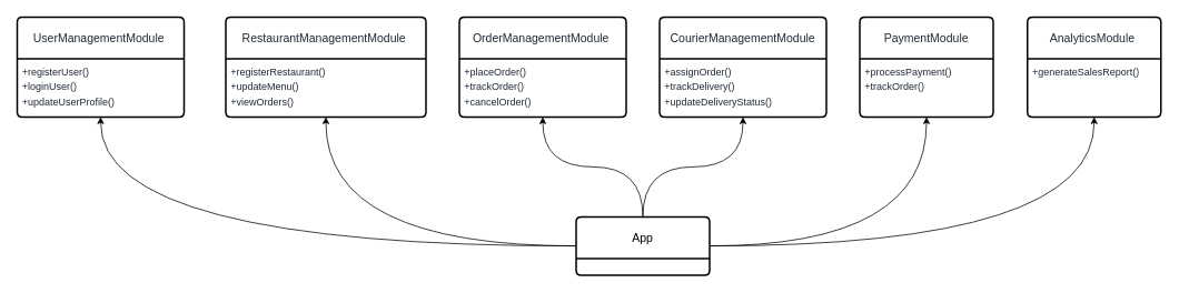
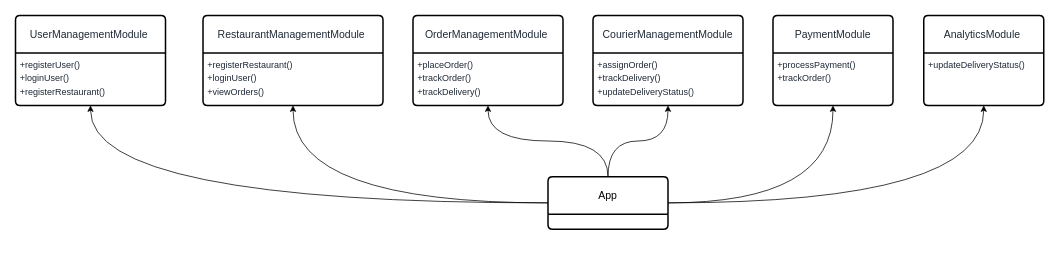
- <mxCell id="13" value="&lt;pre style=&quot;box-sizing: border-box; border: none; margin-top: var(--spacing-sm); margin-bottom: var(--spacing-sm); position: relative; background: var(--code-background-fill); font-family: var(--font-mono); font-size: var(--text-sm); word-break: normal; overflow-wrap: normal; line-height: 1.5; tab-size: 2; hyphens: none; overflow: auto; box-shadow: none; padding: var(--spacing-lg) var(--spacing-xl); text-shadow: none; border-radius: var(--radius-sm); color: rgb(31, 41, 55);&quot;&gt;&lt;code style=&quot;box-sizing: border-box; border-width: 0px; border-style: solid; background: none; font-family: var(--font-mono); font-size: var(--text-sm); word-spacing: normal; word-break: normal; overflow-wrap: normal; line-height: 1.5; tab-size: 2; hyphens: none;&quot; class=&quot;language-mermaid&quot;&gt;+generateSalesReport()&lt;br&gt;&lt;/code&gt;&lt;/pre&gt;" style="align=left;strokeColor=none;fillColor=none;spacingLeft=4;fontSize=12;verticalAlign=top;resizable=0;rotatable=0;part=1;html=1;" vertex="1" parent="12"><mxGeometry y="50" width="160" height="70" as="geometry" /></mxCell>
+ <mxCell id="13" value="&lt;pre style=&quot;box-sizing: border-box; border: none; margin-top: var(--spacing-sm); margin-bottom: var(--spacing-sm); position: relative; background: var(--code-background-fill); font-family: var(--font-mono); font-size: var(--text-sm); word-break: normal; overflow-wrap: normal; line-height: 1.5; tab-size: 2; hyphens: none; overflow: auto; box-shadow: none; padding: var(--spacing-lg) var(--spacing-xl); text-shadow: none; border-radius: var(--radius-sm); color: rgb(31, 41, 55);&quot;&gt;&lt;code style=&quot;box-sizing: border-box; border-width: 0px; border-style: solid; background: none; font-family: var(--font-mono); font-size: var(--text-sm); word-spacing: normal; word-break: normal; overflow-wrap: normal; line-height: 1.5; tab-size: 2; hyphens: none;&quot; class=&quot;language-mermaid&quot;&gt;+updateDeliveryStatus()&lt;br&gt;&lt;/code&gt;&lt;/pre&gt;" style="align=left;strokeColor=none;fillColor=none;spacingLeft=4;fontSize=12;verticalAlign=top;resizable=0;rotatable=0;part=1;html=1;" vertex="1" parent="12"><mxGeometry y="50" width="160" height="70" as="geometry" /></mxCell>
- <mxCell id="3" value="&lt;pre style=&quot;box-sizing: border-box; border: none; margin-top: var(--spacing-sm); margin-bottom: var(--spacing-sm); position: relative; background: var(--code-background-fill); font-family: var(--font-mono); font-size: var(--text-sm); word-break: normal; overflow-wrap: normal; line-height: 1.5; tab-size: 2; hyphens: none; overflow: auto; box-shadow: none; padding: var(--spacing-lg) var(--spacing-xl); text-shadow: none; border-radius: var(--radius-sm); color: rgb(31, 41, 55);&quot;&gt;&lt;code style=&quot;box-sizing: border-box; border-width: 0px; border-style: solid; background: none; font-family: var(--font-mono); font-size: var(--text-sm); word-spacing: normal; word-break: normal; overflow-wrap: normal; line-height: 1.5; tab-size: 2; hyphens: none;&quot; class=&quot;language-mermaid&quot;&gt;+registerUser()&lt;br/&gt;+loginUser()&lt;br/&gt;+updateUserProfile()&lt;/code&gt;&lt;/pre&gt;" style="align=left;strokeColor=none;fillColor=none;spacingLeft=4;fontSize=12;verticalAlign=top;resizable=0;rotatable=0;part=1;html=1;" vertex="1" parent="2"><mxGeometry y="50" width="200" height="70" as="geometry" /></mxCell>
+ <mxCell id="3" value="&lt;pre style=&quot;box-sizing: border-box; border: none; margin-top: var(--spacing-sm); margin-bottom: var(--spacing-sm); position: relative; background: var(--code-background-fill); font-family: var(--font-mono); font-size: var(--text-sm); word-break: normal; overflow-wrap: normal; line-height: 1.5; tab-size: 2; hyphens: none; overflow: auto; box-shadow: none; padding: var(--spacing-lg) var(--spacing-xl); text-shadow: none; border-radius: var(--radius-sm); color: rgb(31, 41, 55);&quot;&gt;&lt;code style=&quot;box-sizing: border-box; border-width: 0px; border-style: solid; background: none; font-family: var(--font-mono); font-size: var(--text-sm); word-spacing: normal; word-break: normal; overflow-wrap: normal; line-height: 1.5; tab-size: 2; hyphens: none;&quot; class=&quot;language-mermaid&quot;&gt;+registerUser()&lt;br/&gt;+loginUser()&lt;br/&gt;+registerRestaurant()&lt;/code&gt;&lt;/pre&gt;" style="align=left;strokeColor=none;fillColor=none;spacingLeft=4;fontSize=12;verticalAlign=top;resizable=0;rotatable=0;part=1;html=1;" vertex="1" parent="2"><mxGeometry y="50" width="200" height="70" as="geometry" /></mxCell>
- <mxCell id="5" value="&lt;pre style=&quot;box-sizing: border-box; border: none; margin-top: var(--spacing-sm); margin-bottom: var(--spacing-sm); position: relative; background: var(--code-background-fill); font-family: var(--font-mono); font-size: var(--text-sm); word-break: normal; overflow-wrap: normal; line-height: 1.5; tab-size: 2; hyphens: none; overflow: auto; box-shadow: none; padding: var(--spacing-lg) var(--spacing-xl); text-shadow: none; border-radius: var(--radius-sm); color: rgb(31, 41, 55);&quot;&gt;&lt;code style=&quot;box-sizing: border-box; border-width: 0px; border-style: solid; background: none; font-family: var(--font-mono); font-size: var(--text-sm); word-spacing: normal; word-break: normal; overflow-wrap: normal; line-height: 1.5; tab-size: 2; hyphens: none;&quot; class=&quot;language-mermaid&quot;&gt;+registerRestaurant()&lt;br/&gt;+updateMenu()&lt;br/&gt;+viewOrders()&lt;/code&gt;&lt;/pre&gt;" style="align=left;strokeColor=none;fillColor=none;spacingLeft=4;fontSize=12;verticalAlign=top;resizable=0;rotatable=0;part=1;html=1;" vertex="1" parent="4"><mxGeometry y="50" width="240" height="70" as="geometry" /></mxCell>
+ <mxCell id="5" value="&lt;pre style=&quot;box-sizing: border-box; border: none; margin-top: var(--spacing-sm); margin-bottom: var(--spacing-sm); position: relative; background: var(--code-background-fill); font-family: var(--font-mono); font-size: var(--text-sm); word-break: normal; overflow-wrap: normal; line-height: 1.5; tab-size: 2; hyphens: none; overflow: auto; box-shadow: none; padding: var(--spacing-lg) var(--spacing-xl); text-shadow: none; border-radius: var(--radius-sm); color: rgb(31, 41, 55);&quot;&gt;&lt;code style=&quot;box-sizing: border-box; border-width: 0px; border-style: solid; background: none; font-family: var(--font-mono); font-size: var(--text-sm); word-spacing: normal; word-break: normal; overflow-wrap: normal; line-height: 1.5; tab-size: 2; hyphens: none;&quot; class=&quot;language-mermaid&quot;&gt;+registerRestaurant()&lt;br/&gt;+loginUser()&lt;br/&gt;+viewOrders()&lt;/code&gt;&lt;/pre&gt;" style="align=left;strokeColor=none;fillColor=none;spacingLeft=4;fontSize=12;verticalAlign=top;resizable=0;rotatable=0;part=1;html=1;" vertex="1" parent="4"><mxGeometry y="50" width="240" height="70" as="geometry" /></mxCell>
- <mxCell id="7" value="&lt;pre style=&quot;box-sizing: border-box; border: none; margin-top: var(--spacing-sm); margin-bottom: var(--spacing-sm); position: relative; background: var(--code-background-fill); font-family: var(--font-mono); font-size: var(--text-sm); word-break: normal; overflow-wrap: normal; line-height: 1.5; tab-size: 2; hyphens: none; overflow: auto; box-shadow: none; padding: var(--spacing-lg) var(--spacing-xl); text-shadow: none; border-radius: var(--radius-sm); color: rgb(31, 41, 55);&quot;&gt;&lt;code style=&quot;box-sizing: border-box; border-width: 0px; border-style: solid; background: none; font-family: var(--font-mono); font-size: var(--text-sm); word-spacing: normal; word-break: normal; overflow-wrap: normal; line-height: 1.5; tab-size: 2; hyphens: none;&quot; class=&quot;language-mermaid&quot;&gt;+placeOrder()&lt;br/&gt;+trackOrder()&lt;br/&gt;+cancelOrder()&lt;/code&gt;&lt;/pre&gt;" style="align=left;strokeColor=none;fillColor=none;spacingLeft=4;fontSize=12;verticalAlign=top;resizable=0;rotatable=0;part=1;html=1;" vertex="1" parent="6"><mxGeometry y="50" width="200" height="70" as="geometry" /></mxCell>
+ <mxCell id="7" value="&lt;pre style=&quot;box-sizing: border-box; border: none; margin-top: var(--spacing-sm); margin-bottom: var(--spacing-sm); position: relative; background: var(--code-background-fill); font-family: var(--font-mono); font-size: var(--text-sm); word-break: normal; overflow-wrap: normal; line-height: 1.5; tab-size: 2; hyphens: none; overflow: auto; box-shadow: none; padding: var(--spacing-lg) var(--spacing-xl); text-shadow: none; border-radius: var(--radius-sm); color: rgb(31, 41, 55);&quot;&gt;&lt;code style=&quot;box-sizing: border-box; border-width: 0px; border-style: solid; background: none; font-family: var(--font-mono); font-size: var(--text-sm); word-spacing: normal; word-break: normal; overflow-wrap: normal; line-height: 1.5; tab-size: 2; hyphens: none;&quot; class=&quot;language-mermaid&quot;&gt;+placeOrder()&lt;br/&gt;+trackOrder()&lt;br/&gt;+trackDelivery()&lt;/code&gt;&lt;/pre&gt;" style="align=left;strokeColor=none;fillColor=none;spacingLeft=4;fontSize=12;verticalAlign=top;resizable=0;rotatable=0;part=1;html=1;" vertex="1" parent="6"><mxGeometry y="50" width="200" height="70" as="geometry" /></mxCell>
- <mxCell id="20" value="App" style="swimlane;childLayout=stackLayout;horizontal=1;startSize=50;horizontalStack=0;rounded=1;fontSize=14;fontStyle=0;strokeWidth=2;resizeParent=0;resizeLast=1;shadow=0;dashed=0;align=center;arcSize=4;whiteSpace=wrap;html=1;" vertex="1" parent="1"><mxGeometry x="690" y="260" width="160" height="70" as="geometry" /></mxCell>
+ <mxCell id="20" value="App" style="swimlane;childLayout=stackLayout;horizontal=1;startSize=50;horizontalStack=0;rounded=1;fontSize=14;fontStyle=0;strokeWidth=2;resizeParent=0;resizeLast=1;shadow=0;dashed=0;align=center;arcSize=4;whiteSpace=wrap;html=1;" vertex="1" parent="1"><mxGeometry x="730" y="235" width="160" height="70" as="geometry" /></mxCell>
